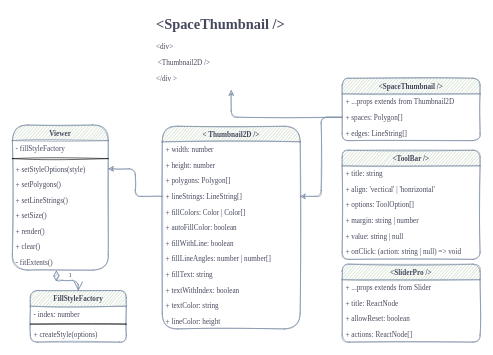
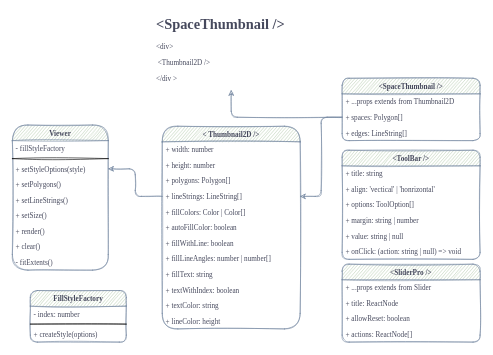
- <mxCell id="49" value="1" style="endArrow=open;html=1;endSize=12;startArrow=diamondThin;startSize=14;startFill=1;edgeStyle=orthogonalEdgeStyle;align=left;verticalAlign=bottom;rounded=1;sketch=1;fontFamily=Comic Sans MS;fontColor=#46495D;strokeColor=#788AA3;fillColor=#B2C9AB;curved=0;entryX=0.5;entryY=0;entryDx=0;entryDy=0;exitX=0.459;exitY=1.034;exitDx=0;exitDy=0;exitPerimeter=0;" parent="1" source="43" target="45" edge="1"><mxGeometry relative="1" as="geometry"><mxPoint x="70" y="470" as="sourcePoint" /><mxPoint x="160" y="470" as="targetPoint" /></mxGeometry></mxCell>
